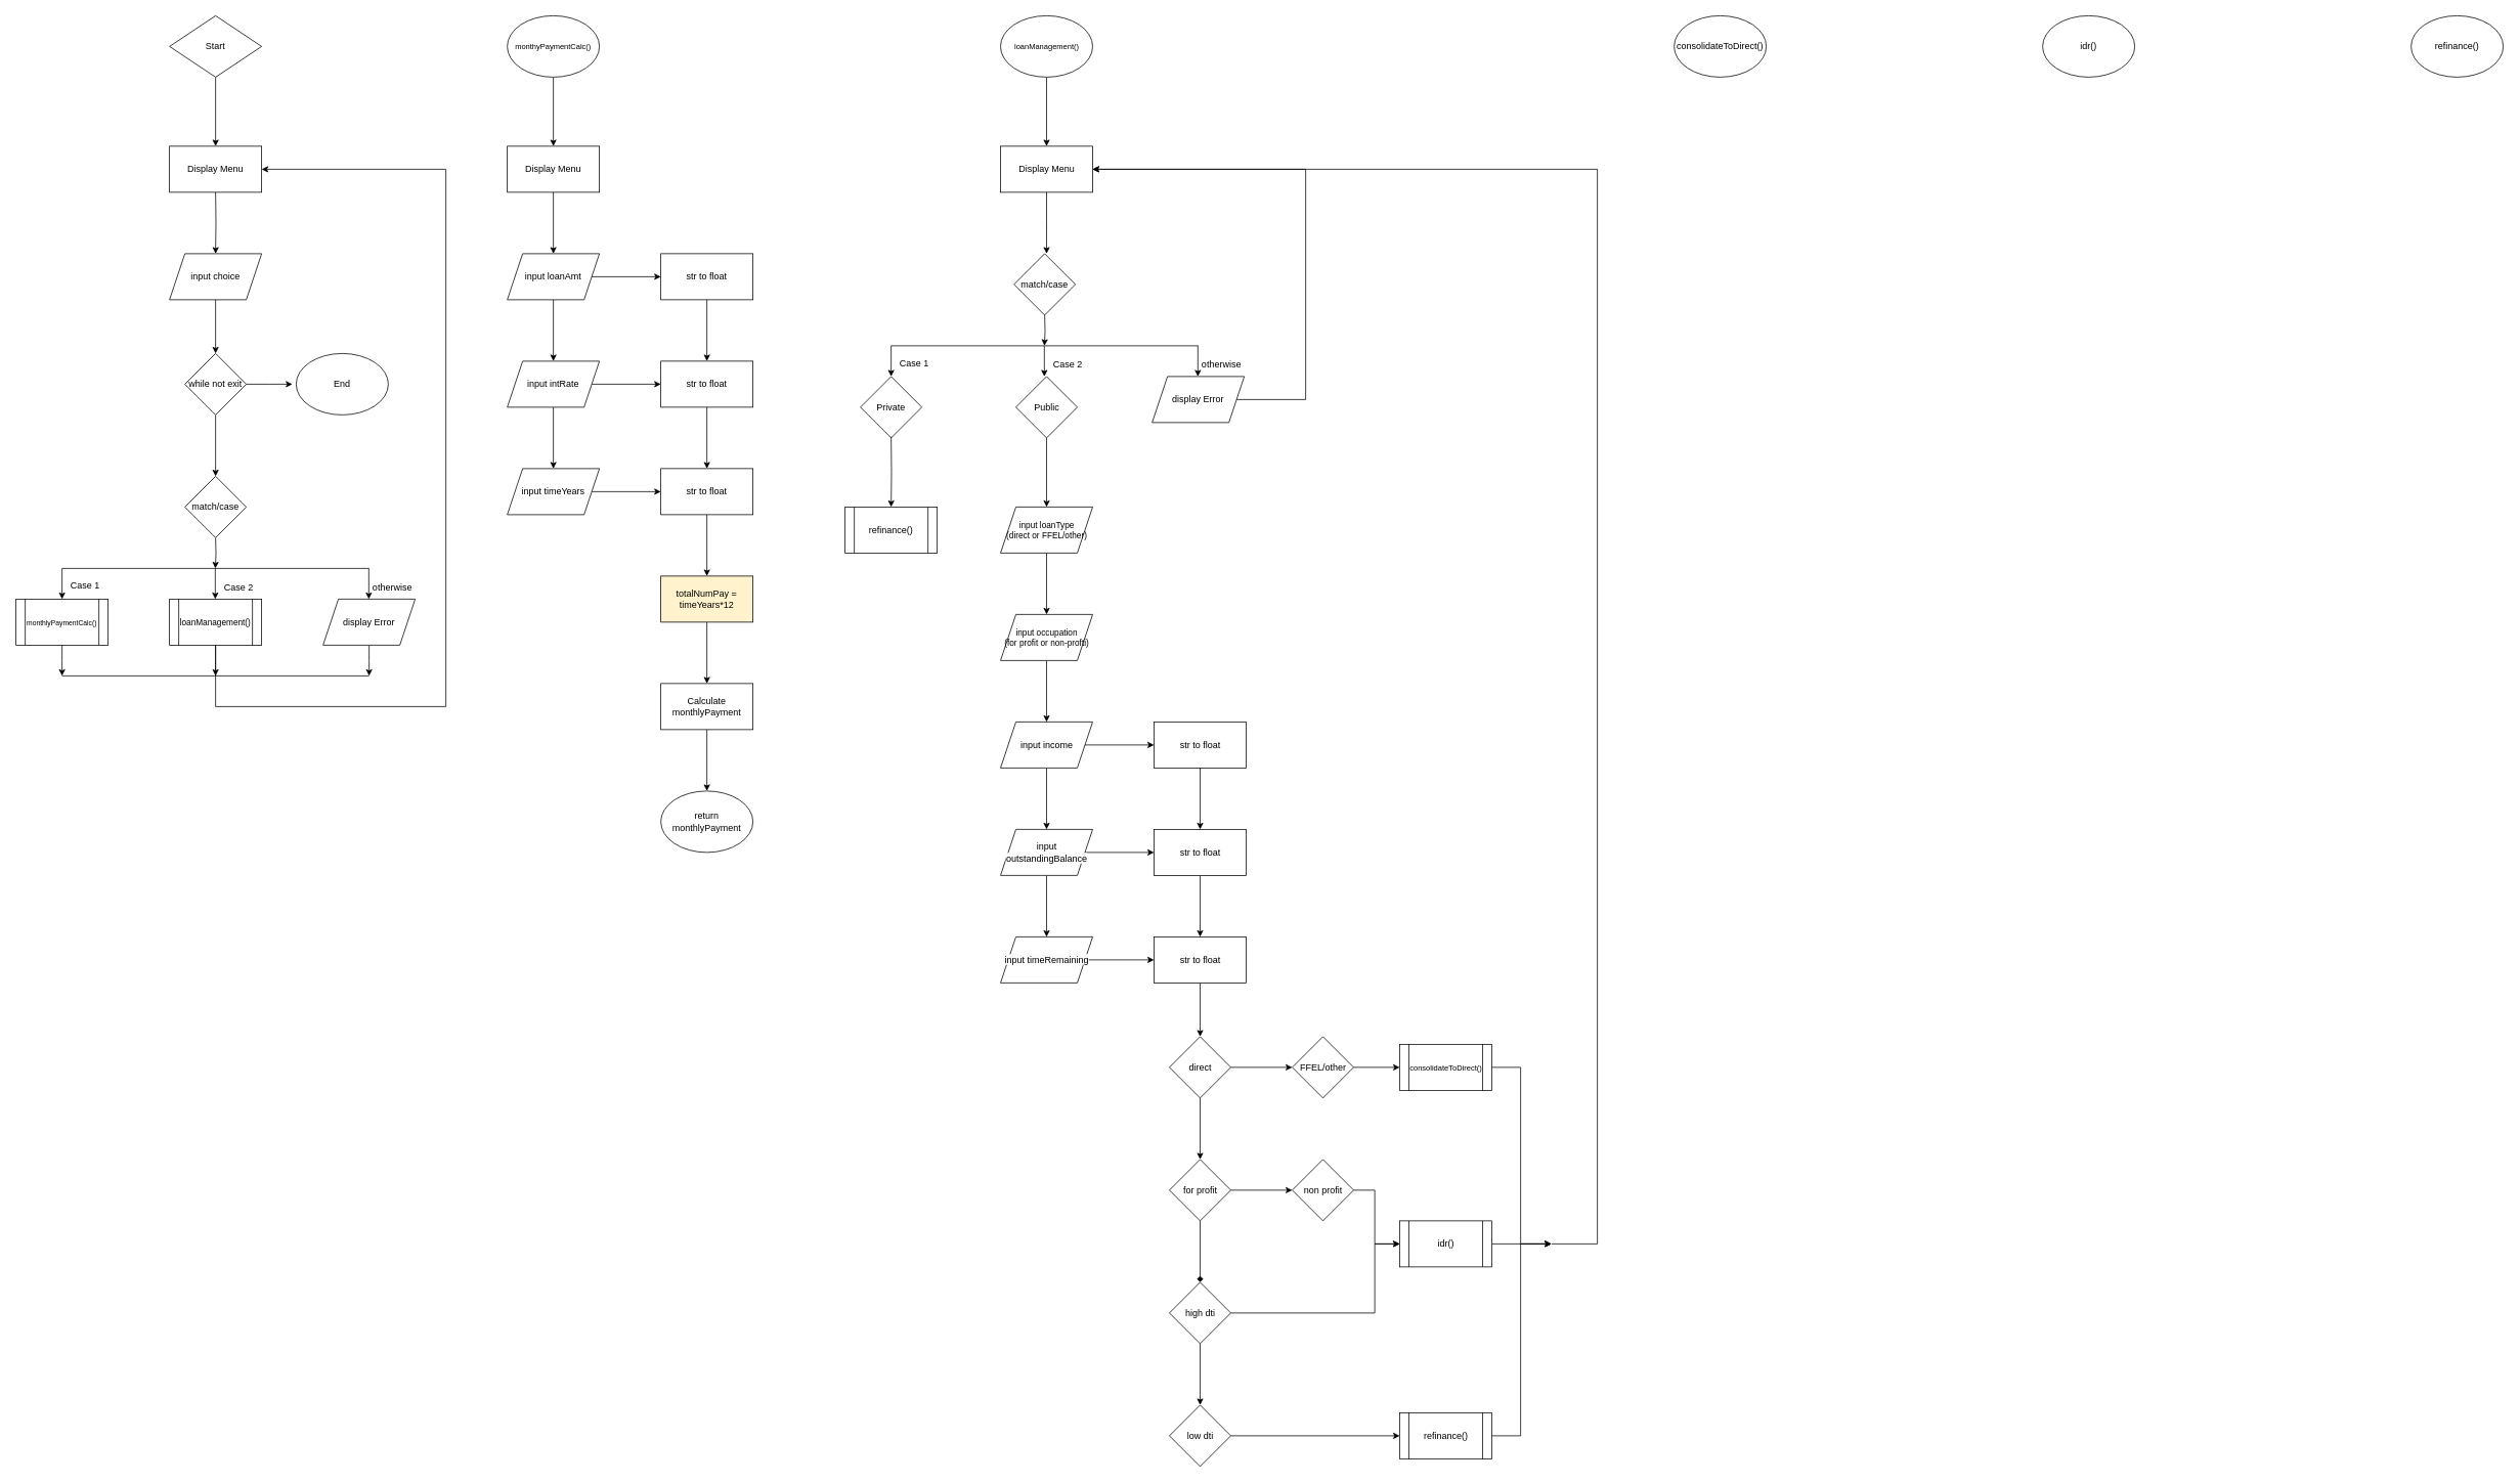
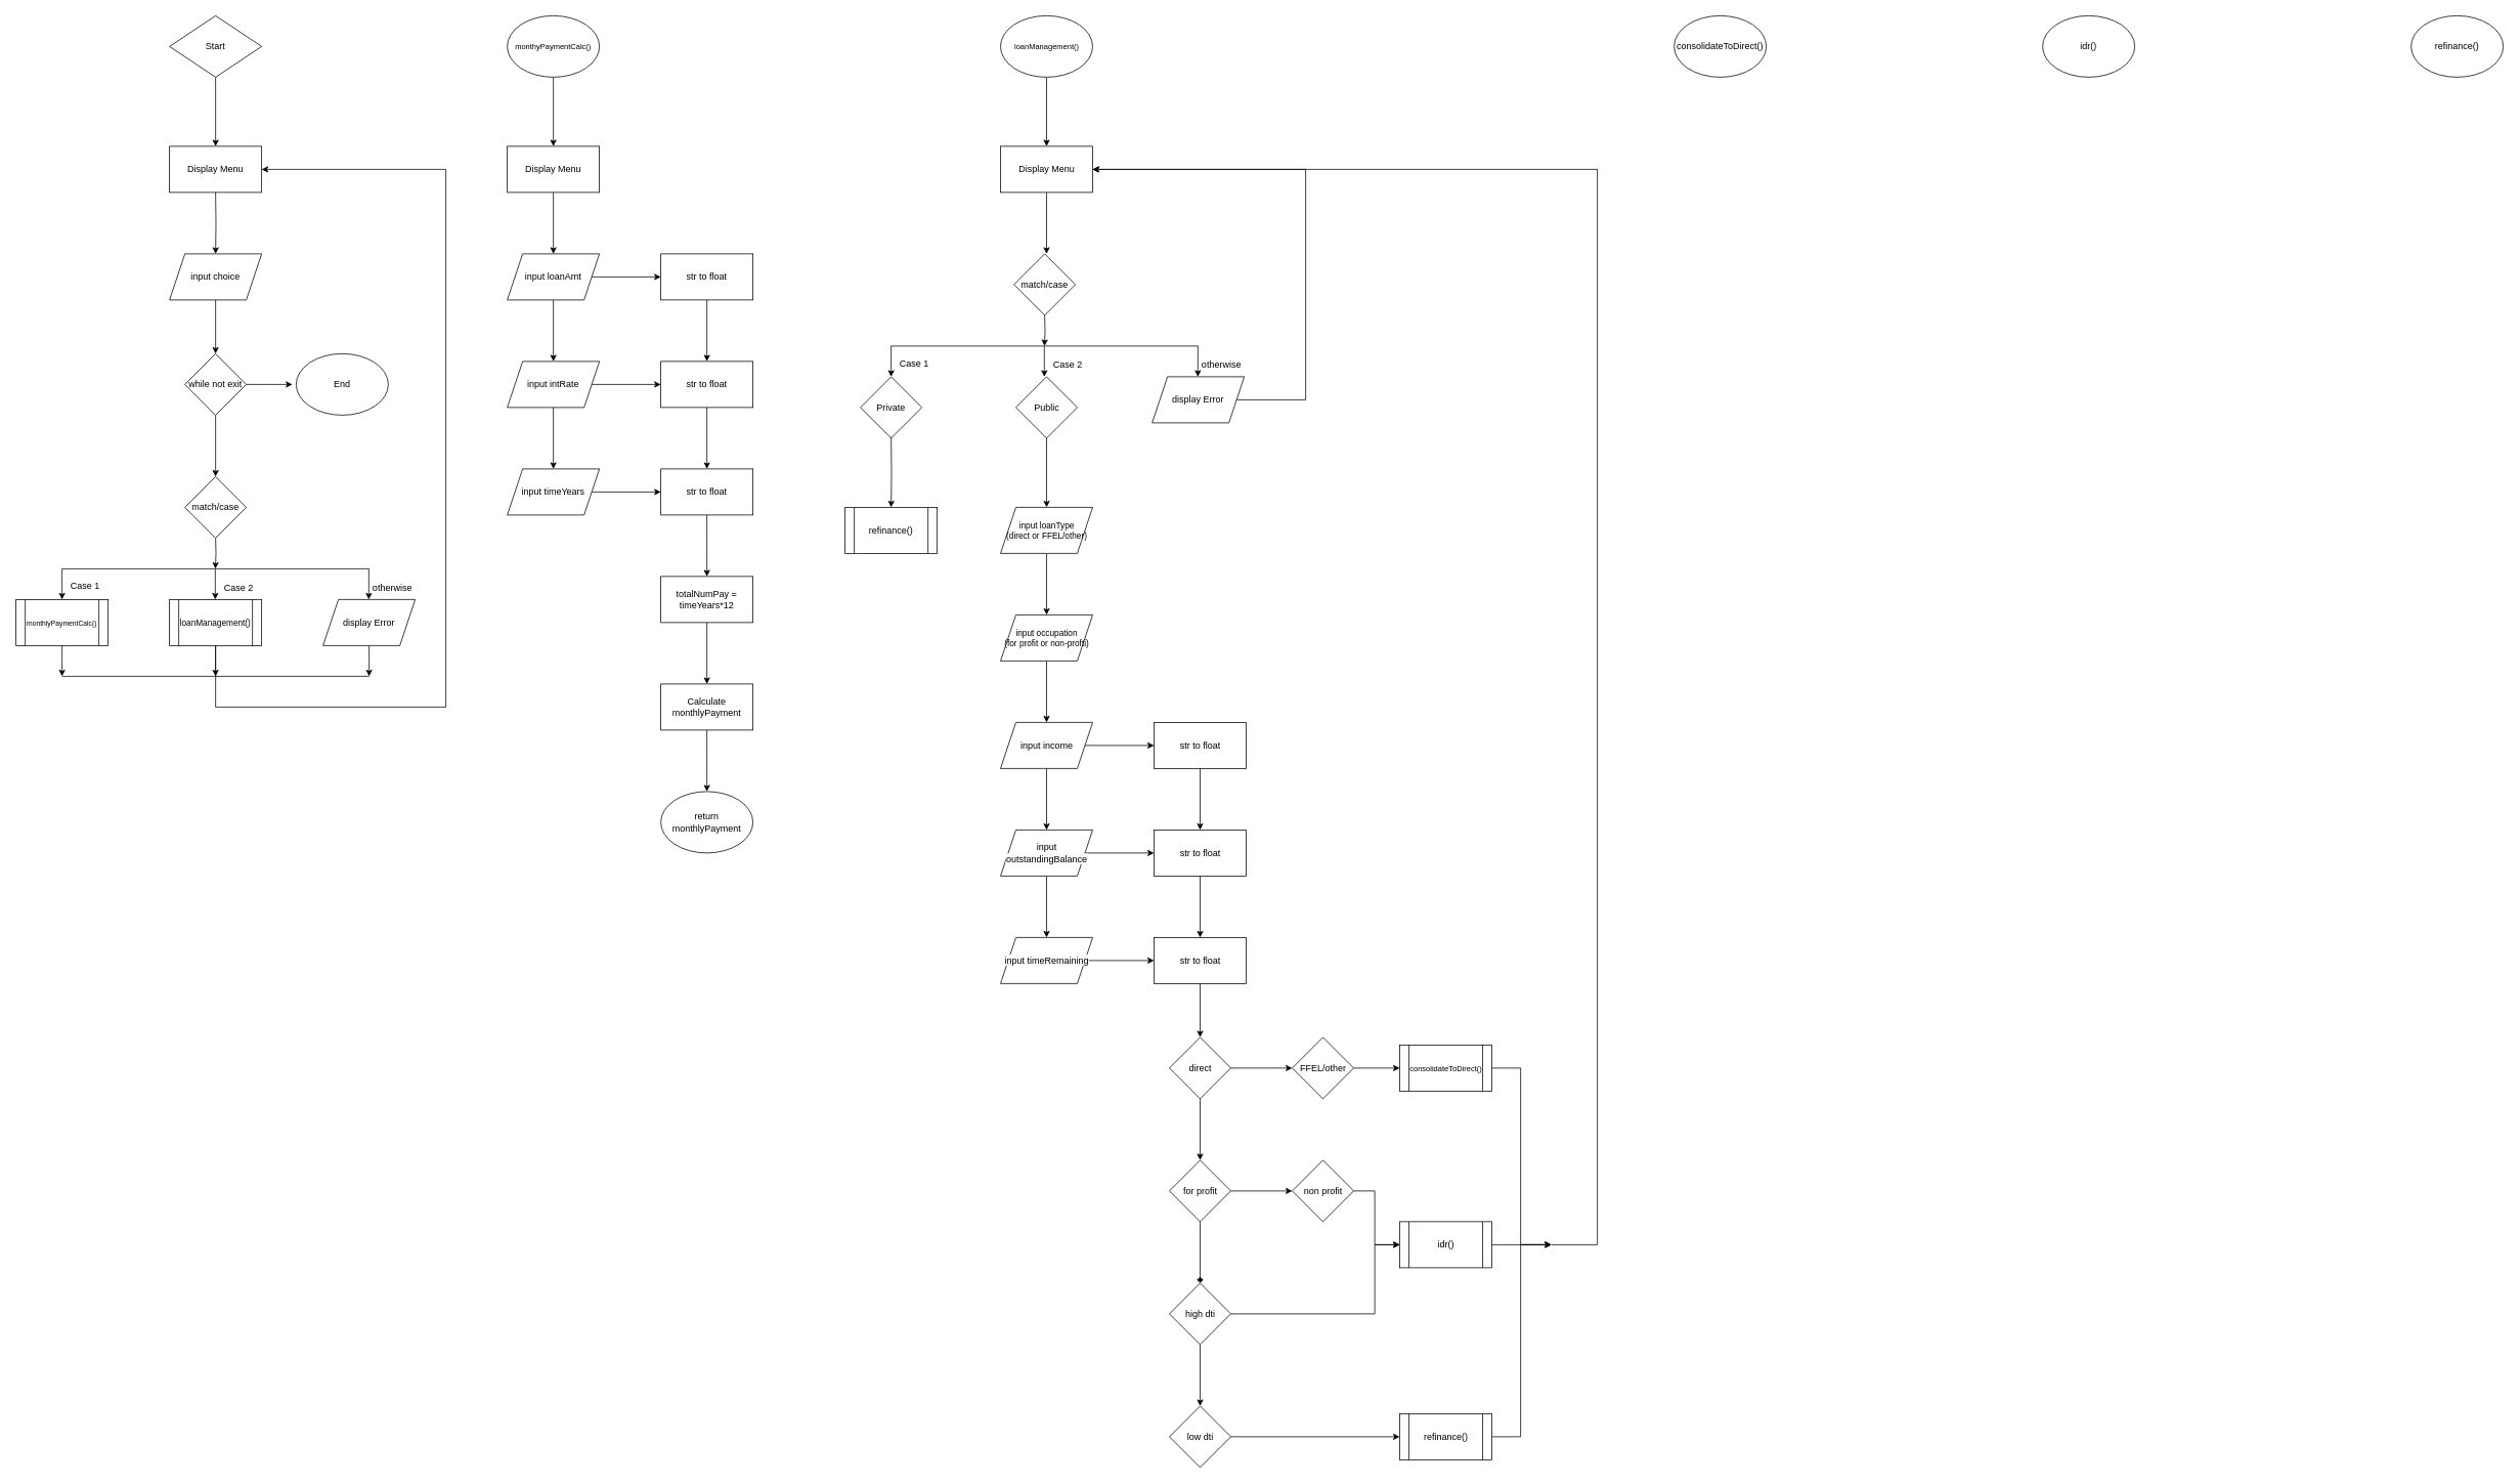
- <mxCell id="39" value="totalNumPay = timeYears*12" style="whiteSpace=wrap;html=1;fillColor=#fff2cc;" vertex="1" parent="1"><mxGeometry x="860" y="750" width="120" height="60" as="geometry" /></mxCell>
+ <mxCell id="39" value="totalNumPay = timeYears*12" style="whiteSpace=wrap;html=1;" vertex="1" parent="1"><mxGeometry x="860" y="750" width="120" height="60" as="geometry" /></mxCell>
